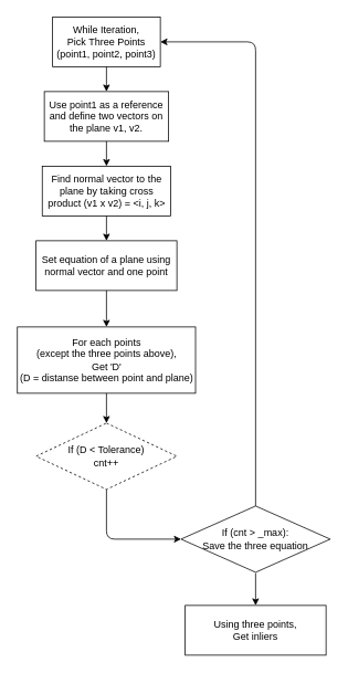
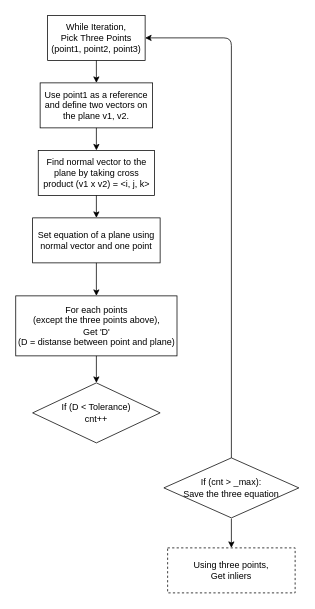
- <mxCell id="7" value="If (D &amp;lt; Tolerance)&lt;br&gt;cnt++" style="rhombus;whiteSpace=wrap;html=1;dashed=1;" vertex="1" parent="1"><mxGeometry x="43" y="510" width="170" height="80" as="geometry" /></mxCell>
+ <mxCell id="7" value="If (D &amp;lt; Tolerance)&lt;br&gt;cnt++" style="rhombus;whiteSpace=wrap;html=1;" vertex="1" parent="1"><mxGeometry x="43" y="510" width="170" height="80" as="geometry" /></mxCell>
- <mxCell id="15" value="" style="edgeStyle=segmentEdgeStyle;endArrow=classic;html=1;entryX=0;entryY=0.5;entryDx=0;entryDy=0;exitX=0.5;exitY=1;exitDx=0;exitDy=0;" edge="1" parent="1" source="7" target="8"><mxGeometry width="50" height="50" relative="1" as="geometry"><mxPoint x="103" y="660" as="sourcePoint" /><mxPoint x="153" y="610" as="targetPoint" /><Array as="points"><mxPoint x="128" y="650" /></Array></mxGeometry></mxCell>
- <mxCell id="9" value="Using three points,&lt;br&gt;Get inliers" style="rounded=0;whiteSpace=wrap;html=1;" vertex="1" parent="1"><mxGeometry x="223" y="730" width="170" height="60" as="geometry" /></mxCell>
+ <mxCell id="9" value="Using three points,&lt;br&gt;Get inliers" style="rounded=0;whiteSpace=wrap;html=1;dashed=1;" vertex="1" parent="1"><mxGeometry x="223" y="730" width="170" height="60" as="geometry" /></mxCell>
